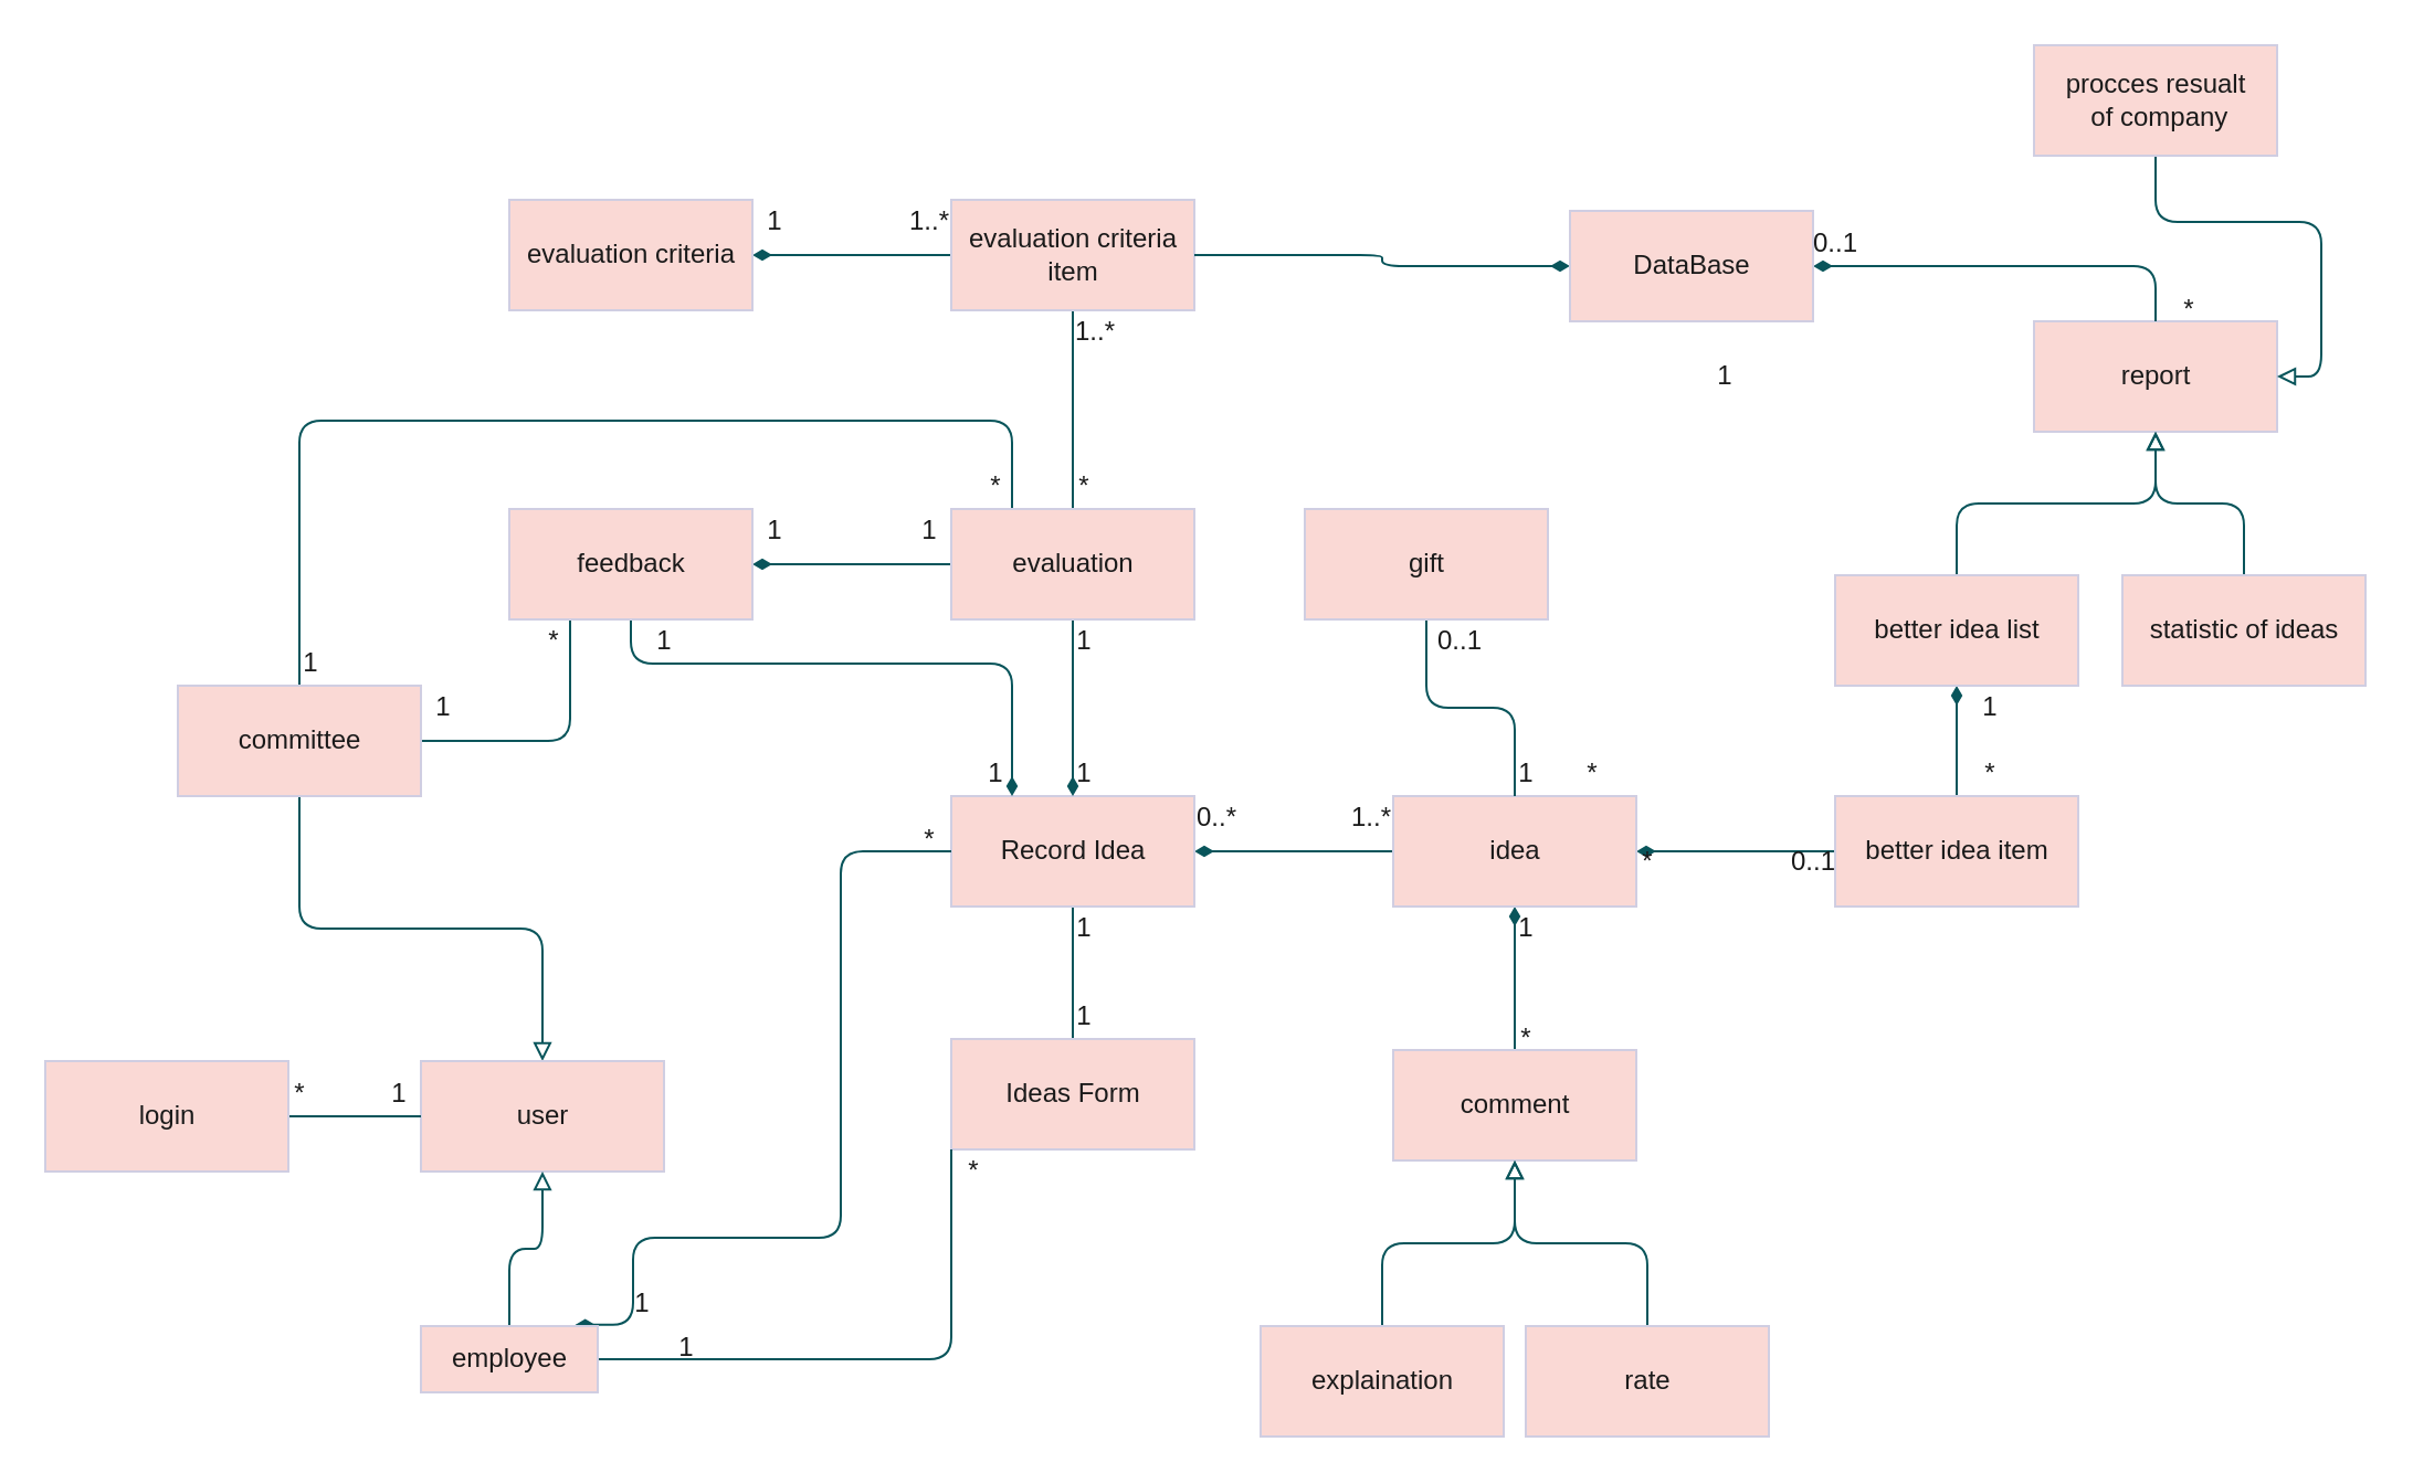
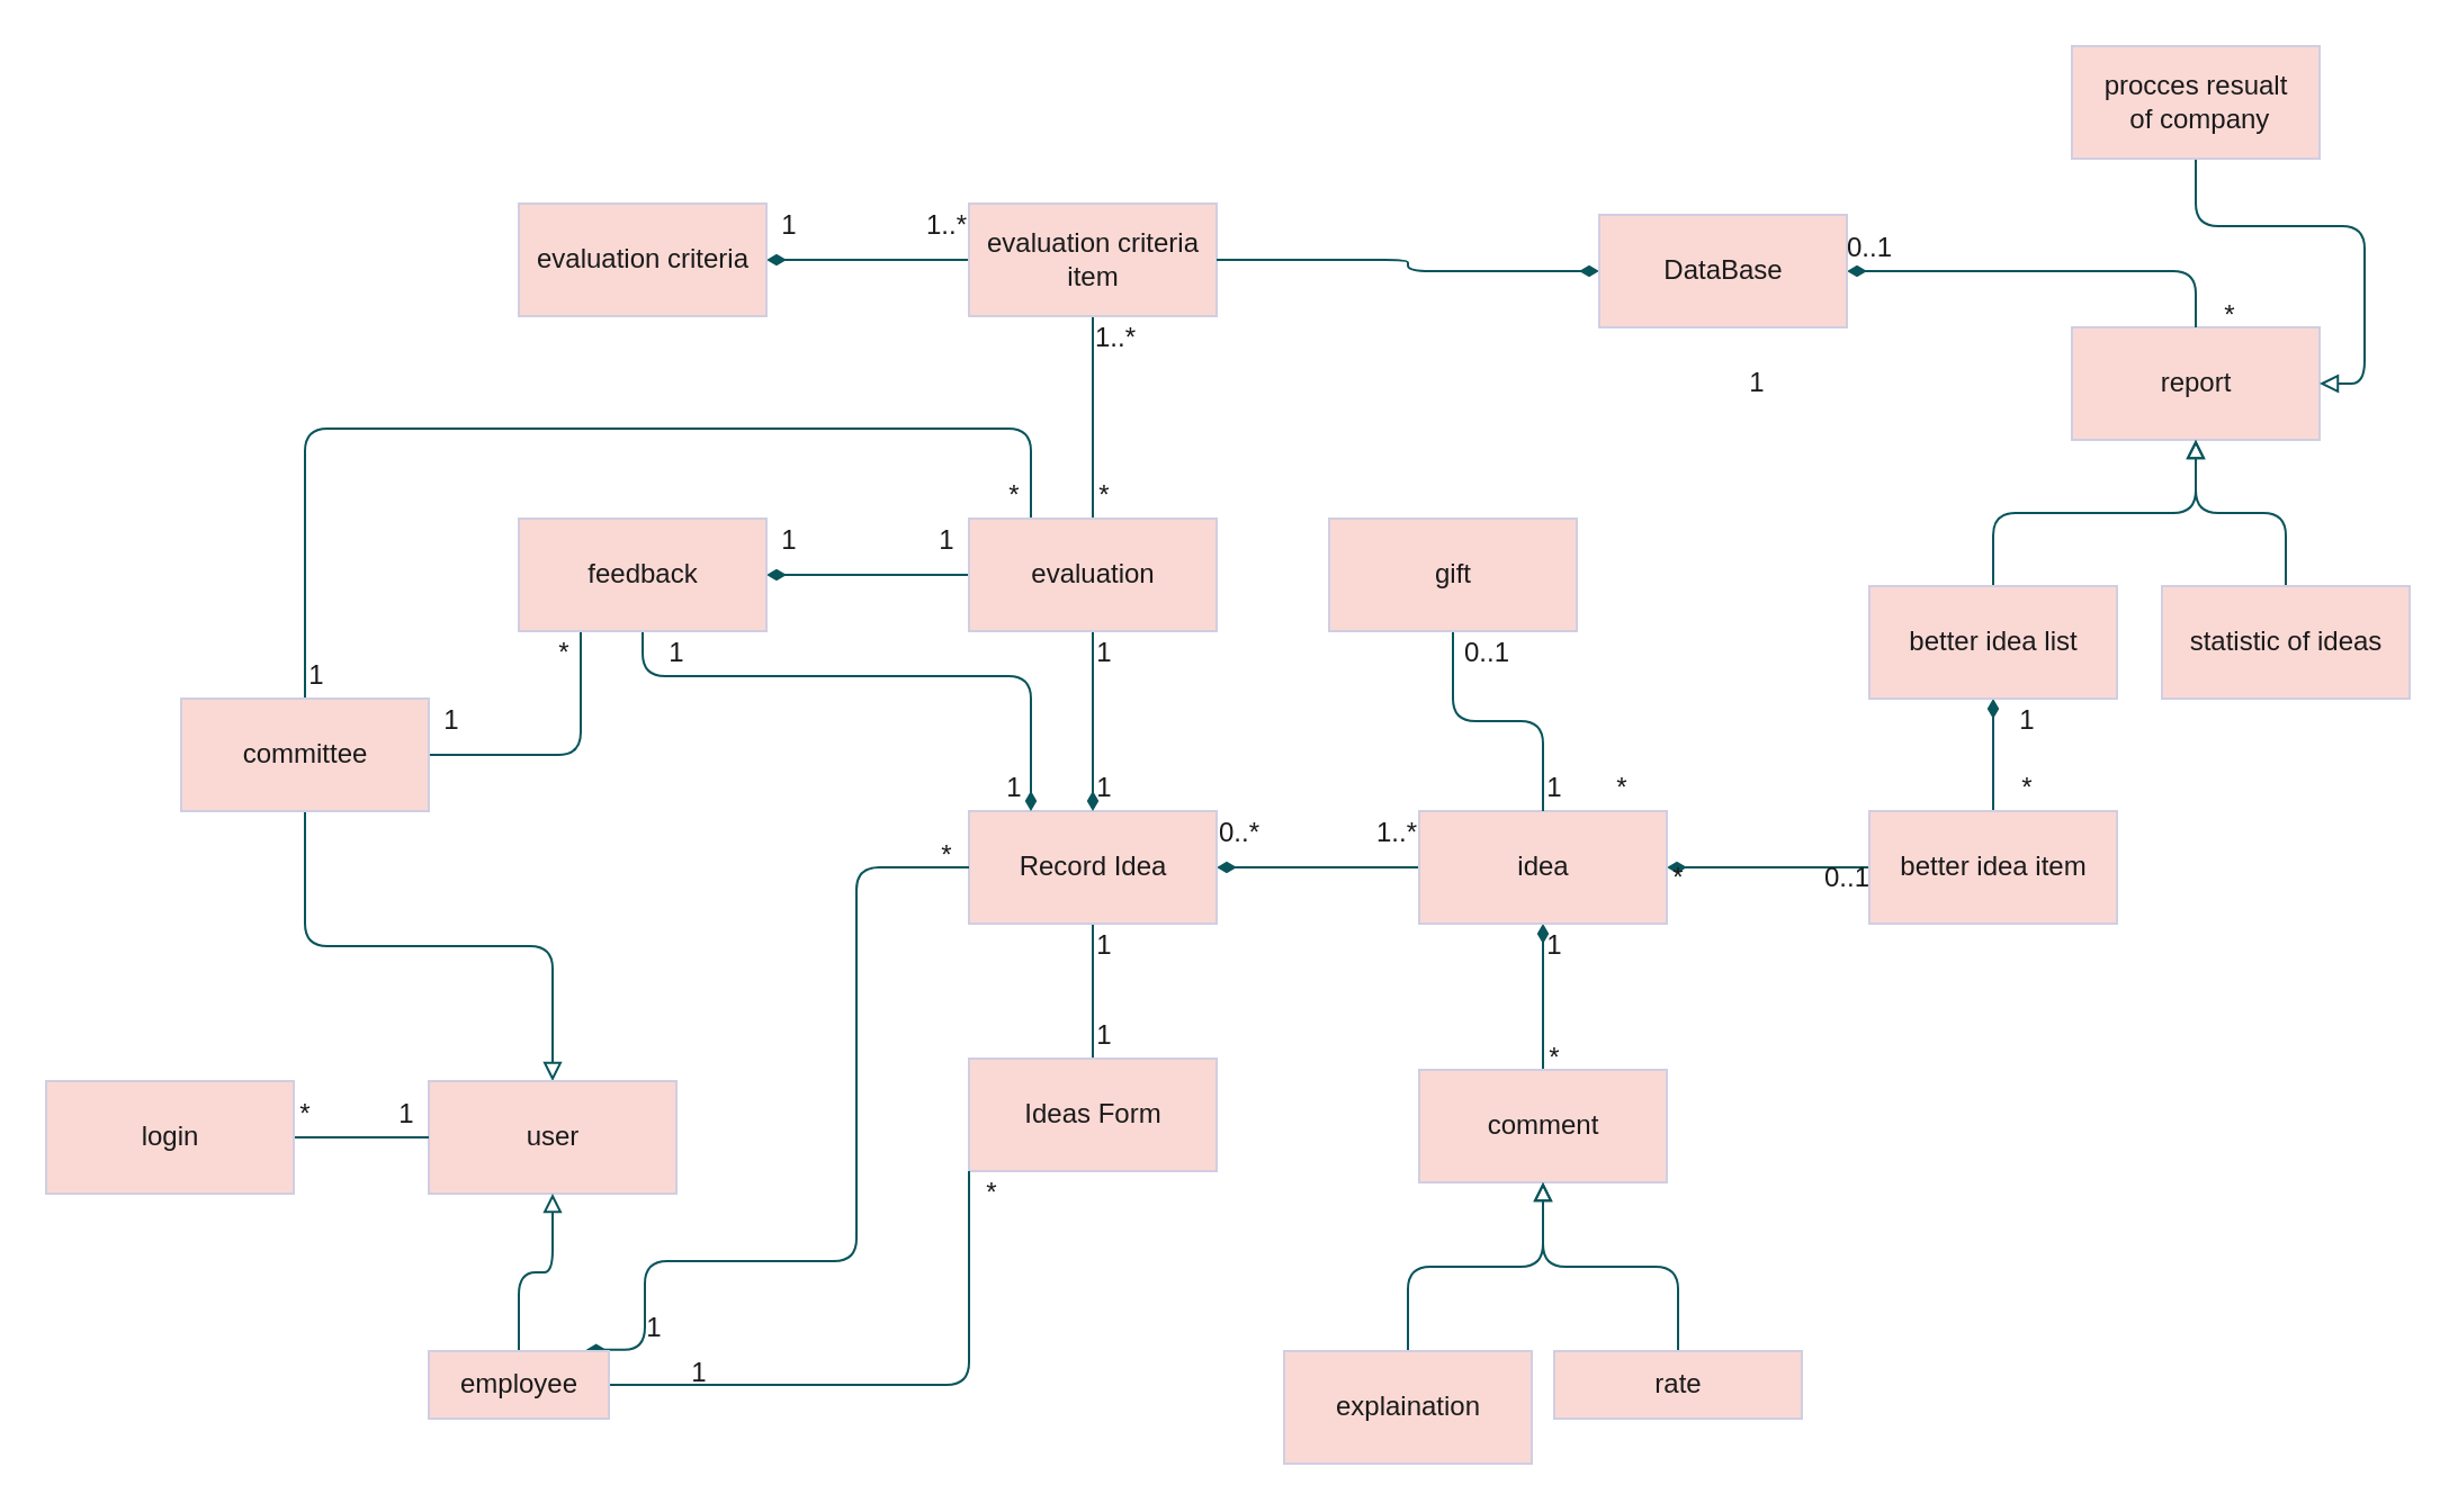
- <mxCell id="8" value="rate" style="html=1;fillColor=#FAD9D5;strokeColor=#D0CEE2;fontColor=#1A1A1A;" vertex="1" parent="1"><mxGeometry x="690" y="600" width="110" height="50" as="geometry" /></mxCell>
+ <mxCell id="8" value="rate" style="html=1;fillColor=#FAD9D5;strokeColor=#D0CEE2;fontColor=#1A1A1A;" vertex="1" parent="1"><mxGeometry x="690" y="600" width="110" height="30" as="geometry" /></mxCell>
